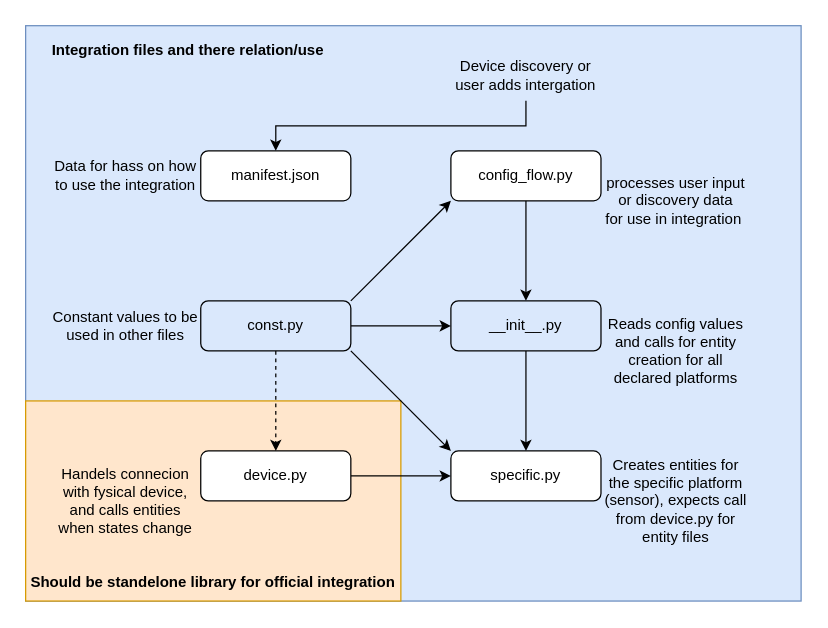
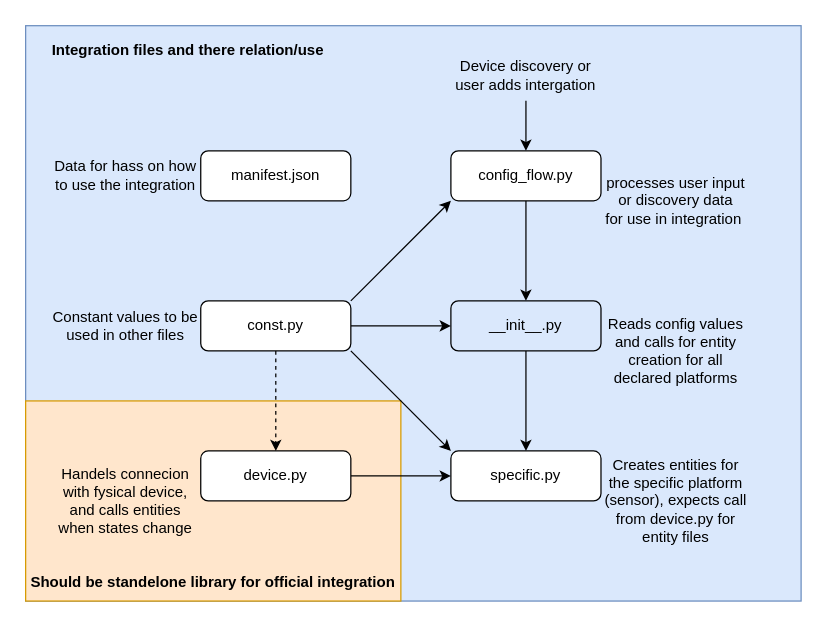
- <mxCell id="12" style="edgeStyle=orthogonalEdgeStyle;rounded=0;orthogonalLoop=1;jettySize=auto;html=1;exitX=0.5;exitY=1;exitDx=0;exitDy=0;" parent="1" source="13" target="11" edge="1"><mxGeometry relative="1" as="geometry" /></mxCell>
+ <mxCell id="12" style="edgeStyle=orthogonalEdgeStyle;rounded=0;orthogonalLoop=1;jettySize=auto;html=1;exitX=0.5;exitY=1;exitDx=0;exitDy=0;entryX=0.5;entryY=0;entryDx=0;entryDy=0;" parent="1" source="13" target="5" edge="1"><mxGeometry relative="1" as="geometry" /></mxCell>
- <mxCell id="20" value="const.py" style="rounded=1;whiteSpace=wrap;html=1;fillColor=#dae8fc;" parent="1" vertex="1"><mxGeometry x="160" y="240" width="120" height="40" as="geometry" /></mxCell>
+ <mxCell id="20" value="const.py" style="rounded=1;whiteSpace=wrap;html=1;" parent="1" vertex="1"><mxGeometry x="160" y="240" width="120" height="40" as="geometry" /></mxCell>
